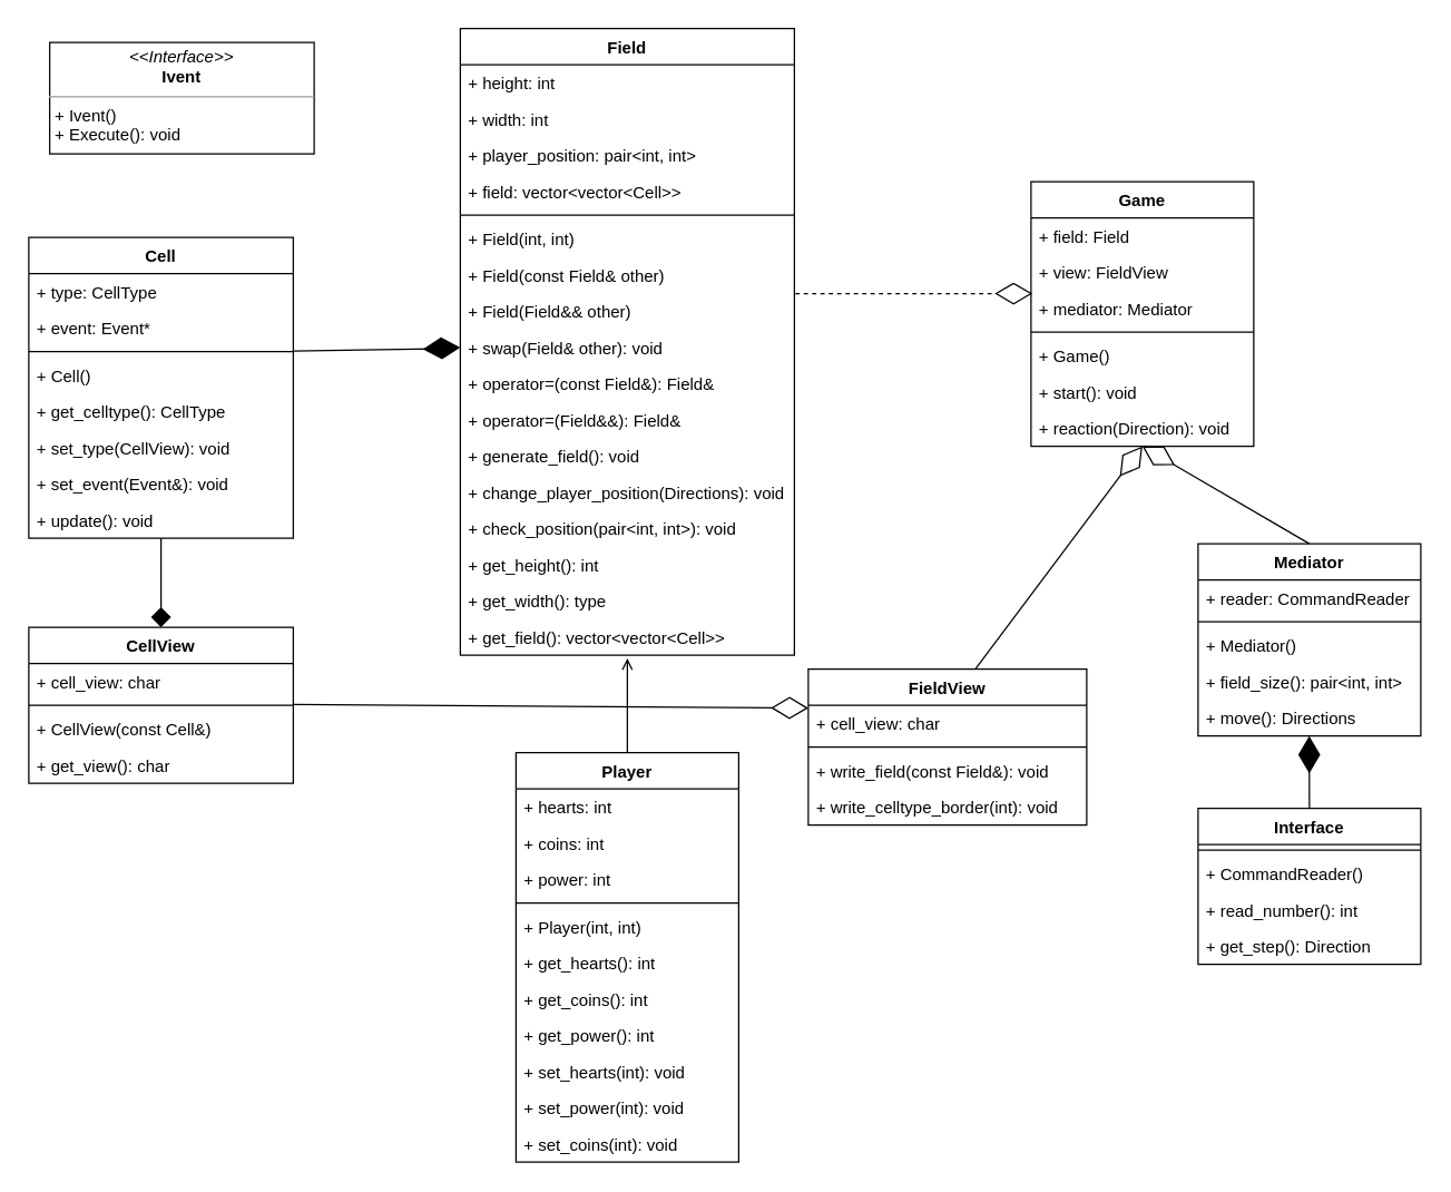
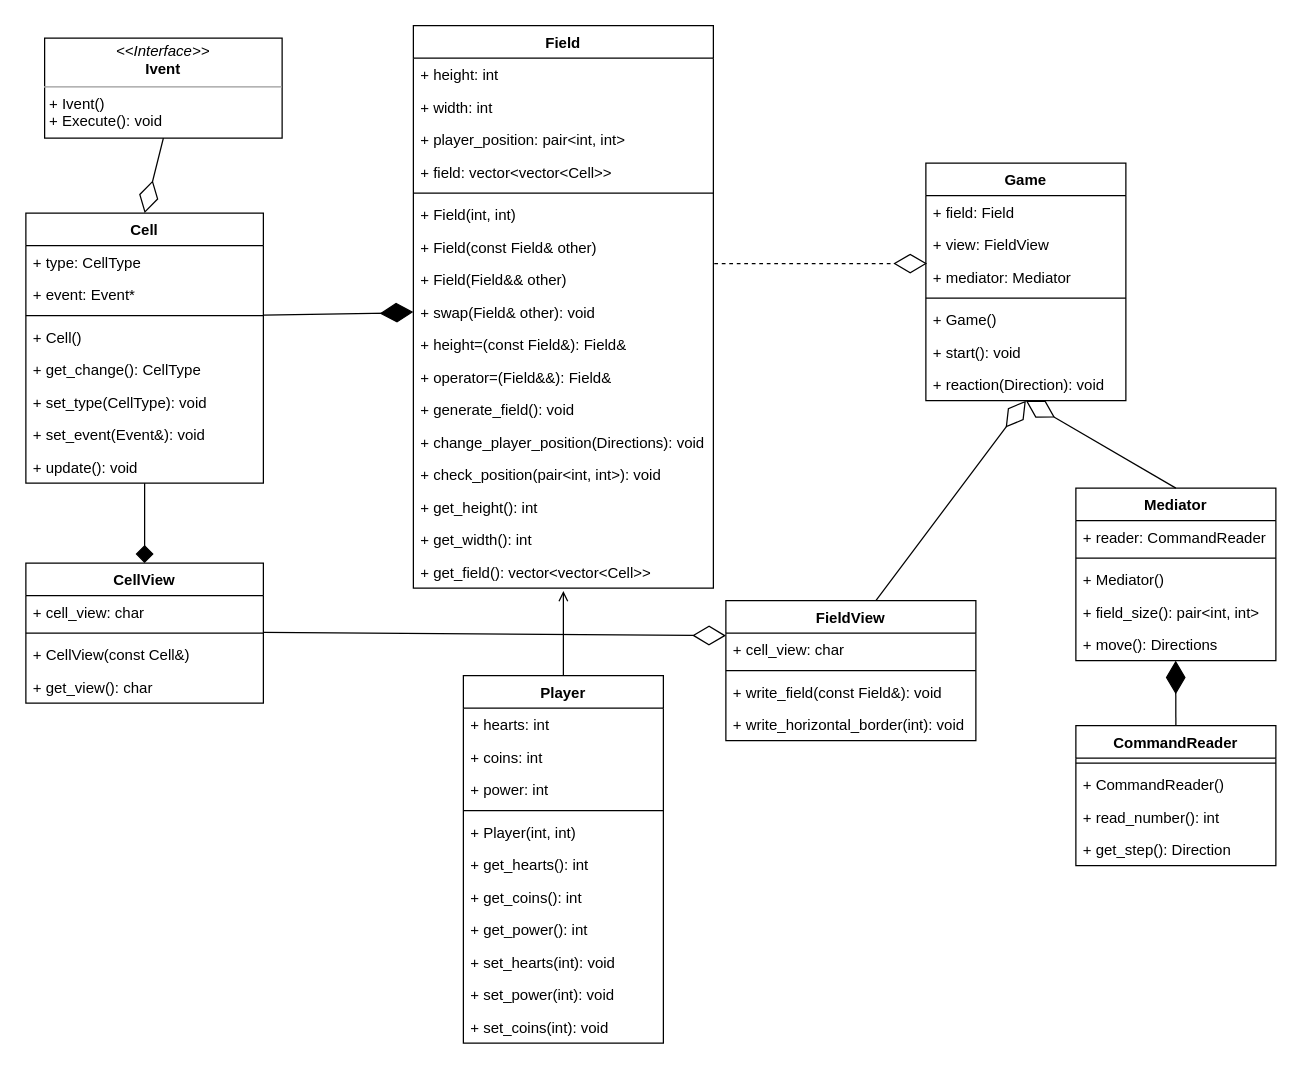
+ <mxCell id="77" value="" style="endArrow=diamondThin;endFill=0;endSize=24;html=1;rounded=0;fontColor=#FFFFFF;entryX=0.5;entryY=0;entryDx=0;entryDy=0;exitX=0.5;exitY=1;exitDx=0;exitDy=0;" edge="1" parent="1" source="29" target="2"><mxGeometry width="160" relative="1" as="geometry"><mxPoint x="114.89" y="130" as="sourcePoint" /><mxPoint x="114.89" y="180" as="targetPoint" /></mxGeometry></mxCell>
- <mxCell id="21" value="+ operator=(const Field&amp;): Field&amp;" style="text;strokeColor=none;fillColor=none;align=left;verticalAlign=top;spacingLeft=4;spacingRight=4;overflow=hidden;rotatable=0;points=[[0,0.5],[1,0.5]];portConstraint=eastwest;" parent="11" vertex="1"><mxGeometry y="242" width="240" height="26" as="geometry" /></mxCell>
+ <mxCell id="21" value="+ height=(const Field&amp;): Field&amp;" style="text;strokeColor=none;fillColor=none;align=left;verticalAlign=top;spacingLeft=4;spacingRight=4;overflow=hidden;rotatable=0;points=[[0,0.5],[1,0.5]];portConstraint=eastwest;" parent="11" vertex="1"><mxGeometry y="242" width="240" height="26" as="geometry" /></mxCell>
- <mxCell id="7" value="+ get_celltype(): CellType" style="text;strokeColor=none;fillColor=none;align=left;verticalAlign=top;spacingLeft=4;spacingRight=4;overflow=hidden;rotatable=0;points=[[0,0.5],[1,0.5]];portConstraint=eastwest;" parent="2" vertex="1"><mxGeometry y="112" width="190" height="26" as="geometry" /></mxCell>
+ <mxCell id="7" value="+ get_change(): CellType" style="text;strokeColor=none;fillColor=none;align=left;verticalAlign=top;spacingLeft=4;spacingRight=4;overflow=hidden;rotatable=0;points=[[0,0.5],[1,0.5]];portConstraint=eastwest;" parent="2" vertex="1"><mxGeometry y="112" width="190" height="26" as="geometry" /></mxCell>
- <mxCell id="8" value="+ set_type(CellView): void" style="text;strokeColor=none;fillColor=none;align=left;verticalAlign=top;spacingLeft=4;spacingRight=4;overflow=hidden;rotatable=0;points=[[0,0.5],[1,0.5]];portConstraint=eastwest;" parent="2" vertex="1"><mxGeometry y="138" width="190" height="26" as="geometry" /></mxCell>
+ <mxCell id="8" value="+ set_type(CellType): void" style="text;strokeColor=none;fillColor=none;align=left;verticalAlign=top;spacingLeft=4;spacingRight=4;overflow=hidden;rotatable=0;points=[[0,0.5],[1,0.5]];portConstraint=eastwest;" parent="2" vertex="1"><mxGeometry y="138" width="190" height="26" as="geometry" /></mxCell>
- <mxCell id="27" value="+ get_width(): type" style="text;strokeColor=none;fillColor=none;align=left;verticalAlign=top;spacingLeft=4;spacingRight=4;overflow=hidden;rotatable=0;points=[[0,0.5],[1,0.5]];portConstraint=eastwest;" parent="11" vertex="1"><mxGeometry y="398" width="240" height="26" as="geometry" /></mxCell>
+ <mxCell id="27" value="+ get_width(): int" style="text;strokeColor=none;fillColor=none;align=left;verticalAlign=top;spacingLeft=4;spacingRight=4;overflow=hidden;rotatable=0;points=[[0,0.5],[1,0.5]];portConstraint=eastwest;" parent="11" vertex="1"><mxGeometry y="398" width="240" height="26" as="geometry" /></mxCell>
- <mxCell id="39" value="+ write_celltype_border(int): void" style="text;strokeColor=none;fillColor=none;align=left;verticalAlign=top;spacingLeft=4;spacingRight=4;overflow=hidden;rotatable=0;points=[[0,0.5],[1,0.5]];portConstraint=eastwest;fontColor=#000000;" parent="35" vertex="1"><mxGeometry y="86" width="200" height="26" as="geometry" /></mxCell>
+ <mxCell id="39" value="+ write_horizontal_border(int): void" style="text;strokeColor=none;fillColor=none;align=left;verticalAlign=top;spacingLeft=4;spacingRight=4;overflow=hidden;rotatable=0;points=[[0,0.5],[1,0.5]];portConstraint=eastwest;fontColor=#000000;" parent="35" vertex="1"><mxGeometry y="86" width="200" height="26" as="geometry" /></mxCell>
- <mxCell id="66" value="Interface" style="swimlane;fontStyle=1;align=center;verticalAlign=top;childLayout=stackLayout;horizontal=1;startSize=26;horizontalStack=0;resizeParent=1;resizeParentMax=0;resizeLast=0;collapsible=1;marginBottom=0;labelBackgroundColor=default;fontColor=default;" vertex="1" parent="1"><mxGeometry x="860" y="580" width="160" height="112" as="geometry" /></mxCell>
+ <mxCell id="66" value="CommandReader" style="swimlane;fontStyle=1;align=center;verticalAlign=top;childLayout=stackLayout;horizontal=1;startSize=26;horizontalStack=0;resizeParent=1;resizeParentMax=0;resizeLast=0;collapsible=1;marginBottom=0;labelBackgroundColor=default;fontColor=default;" vertex="1" parent="1"><mxGeometry x="860" y="580" width="160" height="112" as="geometry" /></mxCell>
